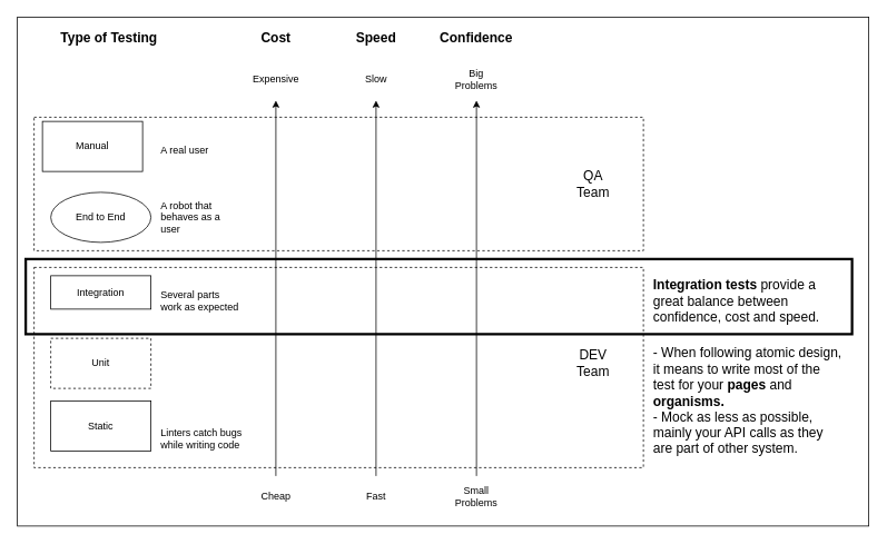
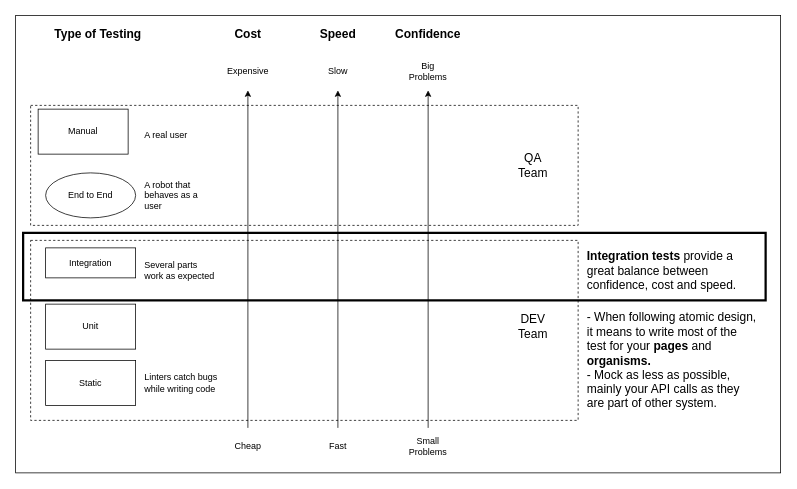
- <mxCell id="6" value="Unit" style="rounded=0;whiteSpace=wrap;html=1;dashed=1;" vertex="1" parent="1"><mxGeometry x="60" y="405" width="120" height="60" as="geometry" /></mxCell>
+ <mxCell id="6" value="Unit" style="rounded=0;whiteSpace=wrap;html=1;" vertex="1" parent="1"><mxGeometry x="60" y="405" width="120" height="60" as="geometry" /></mxCell>
- <mxCell id="25" value="Linters catch bugs while writing code" style="text;html=1;strokeColor=none;fillColor=none;align=left;verticalAlign=middle;whiteSpace=wrap;rounded=0;" vertex="1" parent="1"><mxGeometry x="190" y="510" width="100" height="30" as="geometry" /></mxCell>
+ <mxCell id="25" value="Linters catch bugs while writing code" style="text;html=1;strokeColor=none;fillColor=none;align=left;verticalAlign=middle;whiteSpace=wrap;rounded=0;" vertex="1" parent="1"><mxGeometry x="190" y="495" width="100" height="30" as="geometry" /></mxCell>
